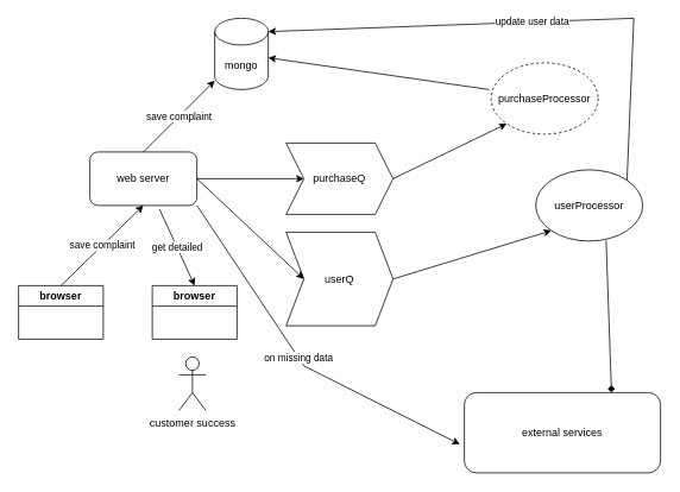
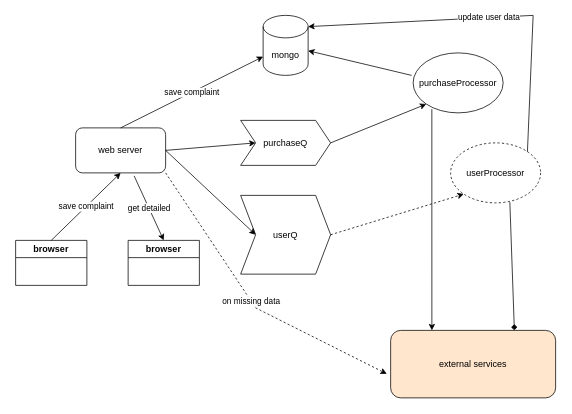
- <mxCell id="3" value="mongo" style="shape=cylinder3;whiteSpace=wrap;html=1;boundedLbl=1;backgroundOutline=1;size=15;" vertex="1" parent="1"><mxGeometry x="240" y="20" width="60" height="80" as="geometry" /></mxCell>
+ <mxCell id="3" value="mongo" style="shape=cylinder3;whiteSpace=wrap;html=1;boundedLbl=1;backgroundOutline=1;size=15;" vertex="1" parent="1"><mxGeometry x="350" y="20" width="60" height="80" as="geometry" /></mxCell>
- <mxCell id="11" value="purchaseProcessor" style="ellipse;whiteSpace=wrap;html=1;dashed=1;" vertex="1" parent="1"><mxGeometry x="550" y="70" width="120" height="80" as="geometry" /></mxCell>
+ <mxCell id="11" value="purchaseProcessor" style="ellipse;whiteSpace=wrap;html=1;" vertex="1" parent="1"><mxGeometry x="550" y="70" width="120" height="80" as="geometry" /></mxCell>
- <mxCell id="5" value="purchaseQ" style="shape=step;perimeter=stepPerimeter;whiteSpace=wrap;html=1;fixedSize=1;" vertex="1" parent="1"><mxGeometry x="320" y="160" width="120" height="80" as="geometry" /></mxCell>
+ <mxCell id="5" value="purchaseQ" style="shape=step;perimeter=stepPerimeter;whiteSpace=wrap;html=1;fixedSize=1;" vertex="1" parent="1"><mxGeometry x="320" y="160" width="120" height="60" as="geometry" /></mxCell>
- <mxCell id="12" value="userProcessor" style="ellipse;whiteSpace=wrap;html=1;" vertex="1" parent="1"><mxGeometry x="600" y="190" width="120" height="80" as="geometry" /></mxCell>
+ <mxCell id="12" value="userProcessor" style="ellipse;whiteSpace=wrap;html=1;dashed=1;" vertex="1" parent="1"><mxGeometry x="600" y="190" width="120" height="80" as="geometry" /></mxCell>
+ <mxCell id="21" value="" style="endArrow=classic;html=1;rounded=0;exitX=0.208;exitY=0.938;exitDx=0;exitDy=0;exitPerimeter=0;entryX=0.25;entryY=0;entryDx=0;entryDy=0;" edge="1" parent="1" source="11" target="20"><mxGeometry width="50" height="50" relative="1" as="geometry"><mxPoint x="370" y="360" as="sourcePoint" /><mxPoint x="420" y="310" as="targetPoint" /></mxGeometry></mxCell>
- <mxCell id="14" value="" style="endArrow=classic;html=1;rounded=0;exitX=1;exitY=0.5;exitDx=0;exitDy=0;entryX=0;entryY=1;entryDx=0;entryDy=0;" edge="1" parent="1" source="6" target="12"><mxGeometry width="50" height="50" relative="1" as="geometry"><mxPoint x="370" y="360" as="sourcePoint" /><mxPoint x="420" y="310" as="targetPoint" /></mxGeometry></mxCell>
+ <mxCell id="14" value="" style="endArrow=classic;html=1;rounded=0;exitX=1;exitY=0.5;exitDx=0;exitDy=0;entryX=0;entryY=1;entryDx=0;entryDy=0;dashed=1;" edge="1" parent="1" source="6" target="12"><mxGeometry width="50" height="50" relative="1" as="geometry"><mxPoint x="370" y="360" as="sourcePoint" /><mxPoint x="420" y="310" as="targetPoint" /></mxGeometry></mxCell>
- <mxCell id="23" value="on missing data" style="endArrow=classic;html=1;rounded=0;exitX=1;exitY=1;exitDx=0;exitDy=0;entryX=-0.023;entryY=0.644;entryDx=0;entryDy=0;entryPerimeter=0;" edge="1" parent="1" source="2" target="20"><mxGeometry width="50" height="50" relative="1" as="geometry"><mxPoint x="370" y="360" as="sourcePoint" /><mxPoint x="420" y="310" as="targetPoint" /><Array as="points"><mxPoint x="340" y="410" /></Array></mxGeometry></mxCell>
+ <mxCell id="23" value="on missing data" style="endArrow=classic;html=1;rounded=0;exitX=1;exitY=1;exitDx=0;exitDy=0;entryX=-0.023;entryY=0.644;entryDx=0;entryDy=0;entryPerimeter=0;dashed=1;" edge="1" parent="1" source="2" target="20"><mxGeometry width="50" height="50" relative="1" as="geometry"><mxPoint x="370" y="360" as="sourcePoint" /><mxPoint x="420" y="310" as="targetPoint" /><Array as="points"><mxPoint x="340" y="410" /></Array></mxGeometry></mxCell>
- <mxCell id="17" value="customer success" style="shape=umlActor;verticalLabelPosition=bottom;verticalAlign=top;html=1;outlineConnect=0;" vertex="1" parent="1"><mxGeometry x="200" y="400" width="30" height="60" as="geometry" /></mxCell>
- <mxCell id="20" value="external services" style="rounded=1;whiteSpace=wrap;html=1;" vertex="1" parent="1"><mxGeometry x="520" y="440" width="220" height="90" as="geometry" /></mxCell>
+ <mxCell id="20" value="external services" style="rounded=1;whiteSpace=wrap;html=1;fillColor=#ffe6cc;" vertex="1" parent="1"><mxGeometry x="520" y="440" width="220" height="90" as="geometry" /></mxCell>
